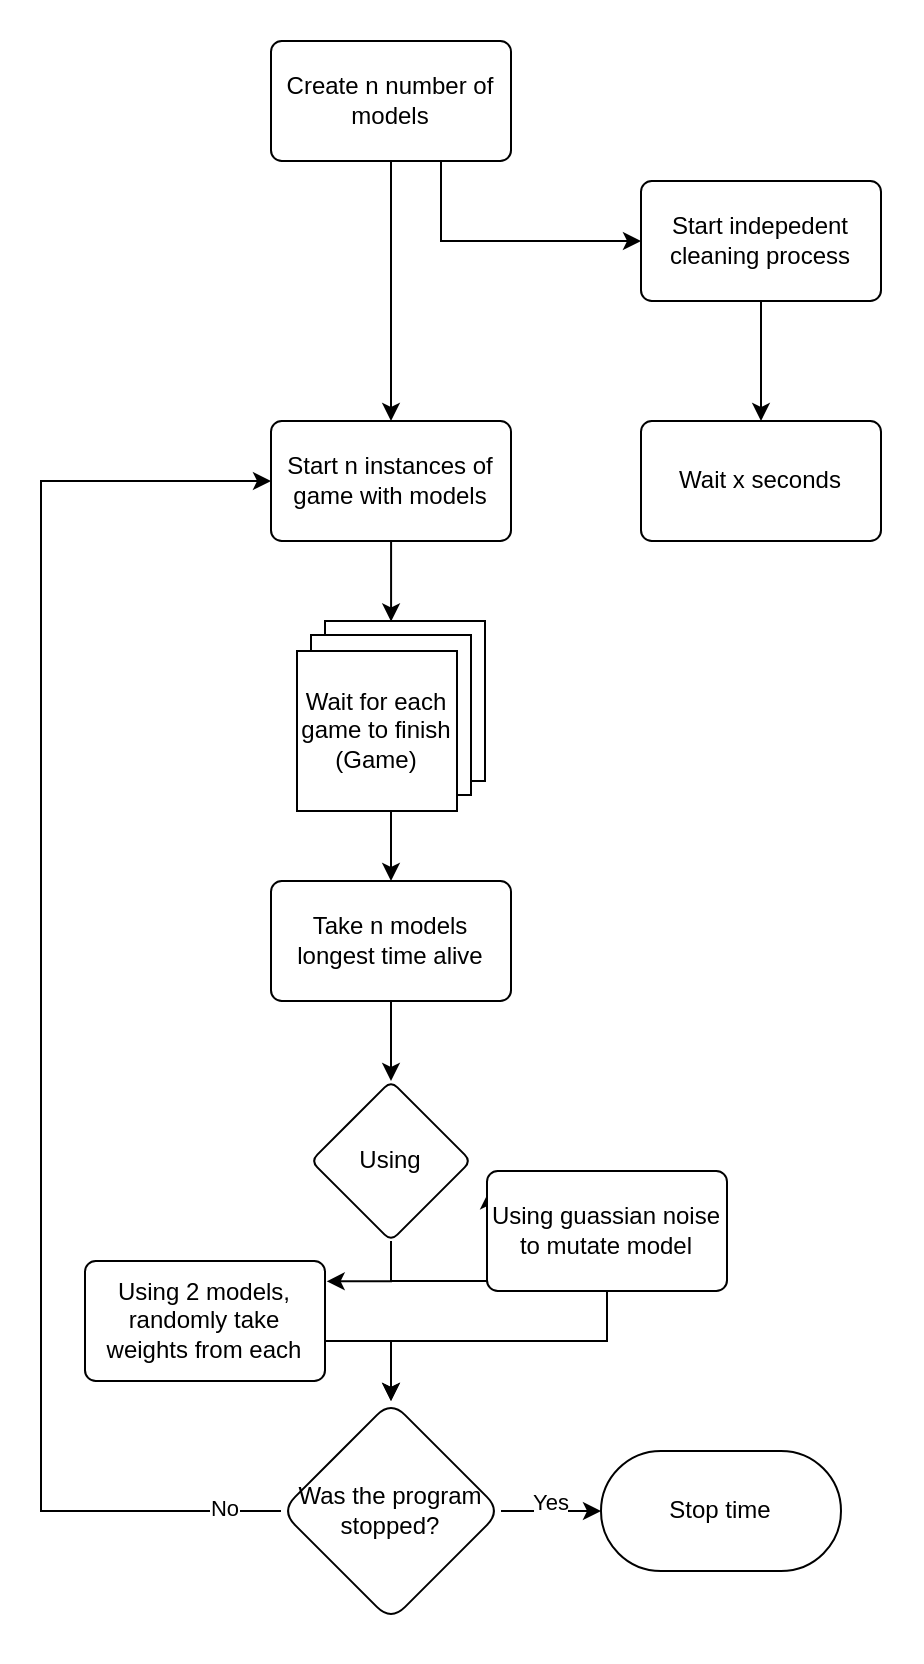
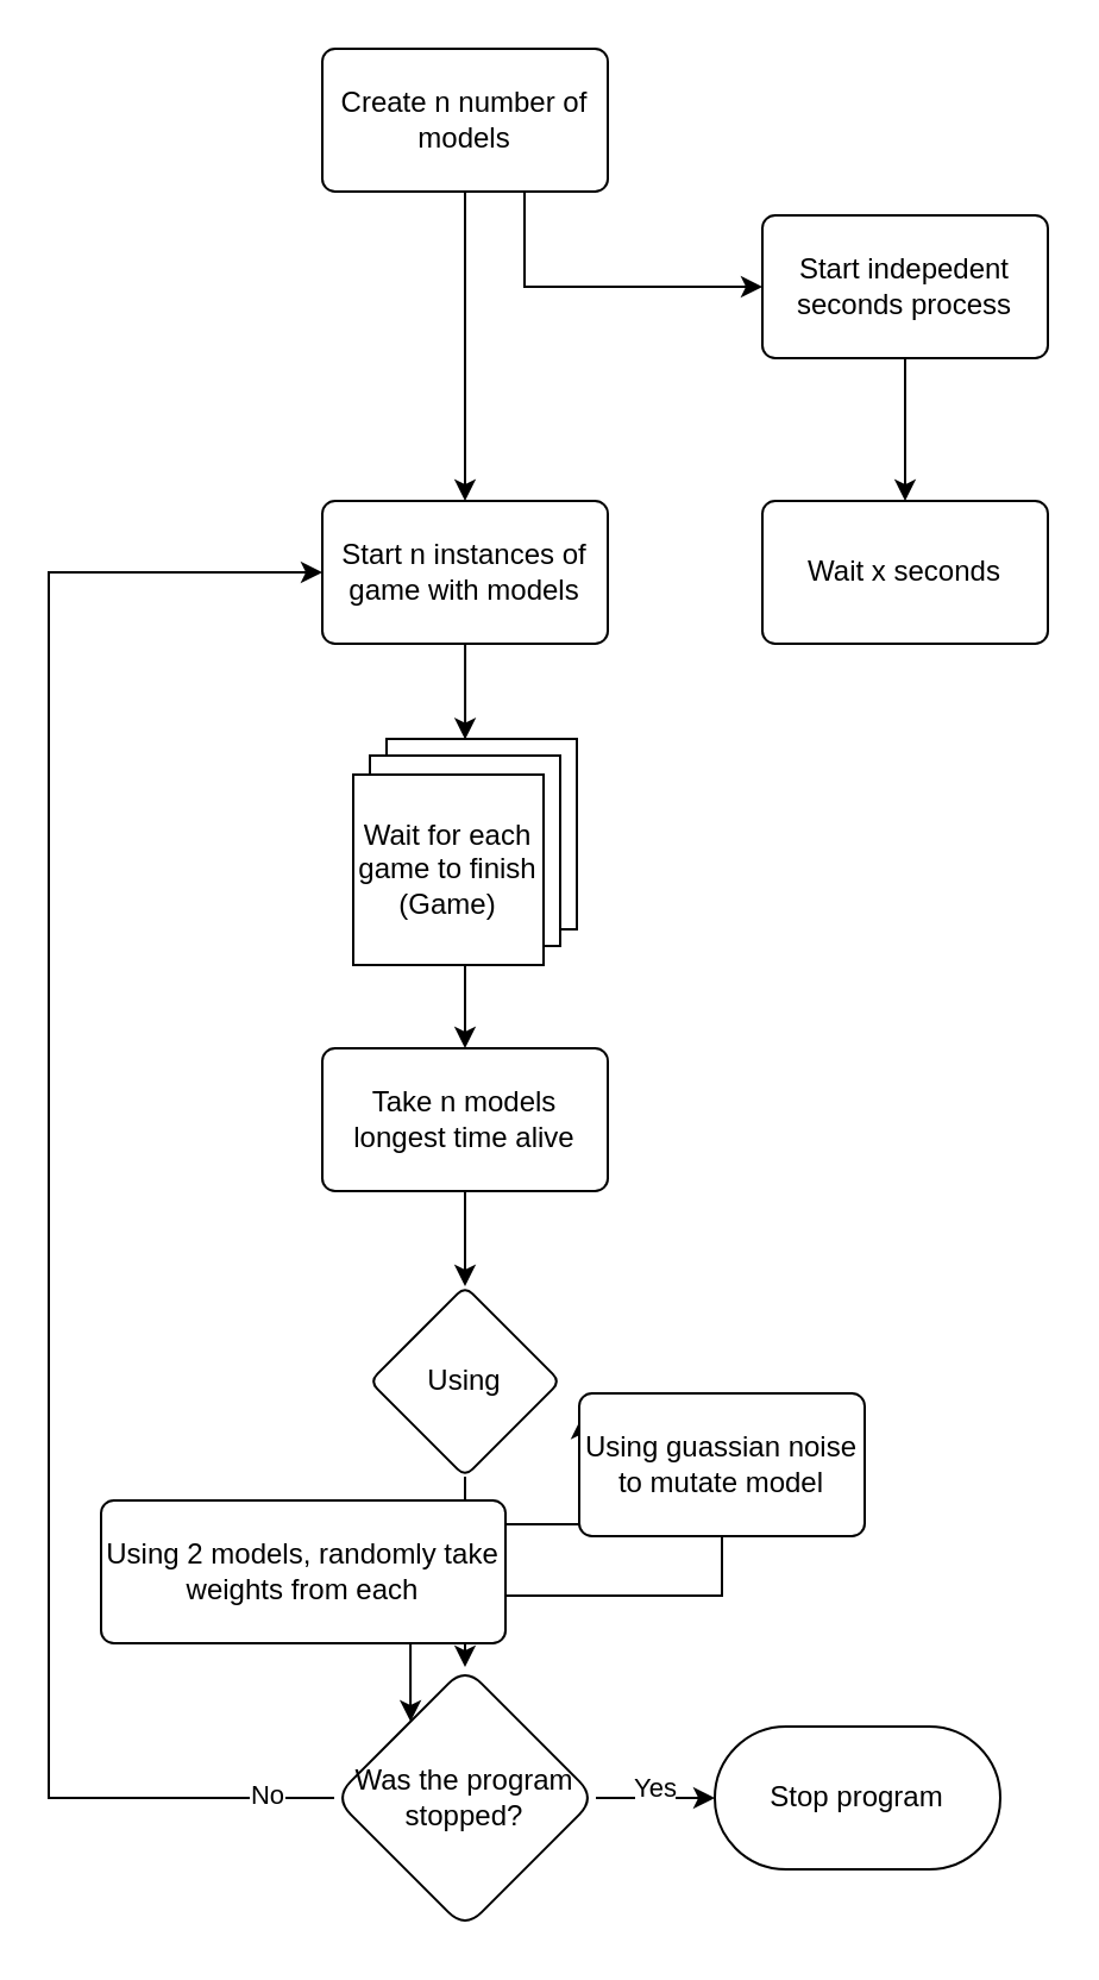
- <mxCell id="4" value="Start indepedent cleaning process" style="rounded=1;whiteSpace=wrap;html=1;arcSize=9;" vertex="1" parent="1"><mxGeometry x="320" y="90" width="120" height="60" as="geometry" /></mxCell>
+ <mxCell id="4" value="Start indepedent seconds process" style="rounded=1;whiteSpace=wrap;html=1;arcSize=9;" vertex="1" parent="1"><mxGeometry x="320" y="90" width="120" height="60" as="geometry" /></mxCell>
- <mxCell id="22" value="Using 2 models, randomly take weights from each" style="rounded=1;whiteSpace=wrap;html=1;arcSize=9;" vertex="1" parent="1"><mxGeometry x="42" y="630" width="120" height="60" as="geometry" /></mxCell>
+ <mxCell id="22" value="Using 2 models, randomly take weights from each" style="rounded=1;whiteSpace=wrap;html=1;arcSize=9;" vertex="1" parent="1"><mxGeometry x="42" y="630" width="170" height="60" as="geometry" /></mxCell>
- <mxCell id="28" value="Stop time" style="rounded=1;whiteSpace=wrap;html=1;arcSize=50;" vertex="1" parent="1"><mxGeometry x="300" y="725" width="120" height="60" as="geometry" /></mxCell>
+ <mxCell id="28" value="Stop program" style="rounded=1;whiteSpace=wrap;html=1;arcSize=50;" vertex="1" parent="1"><mxGeometry x="300" y="725" width="120" height="60" as="geometry" /></mxCell>
